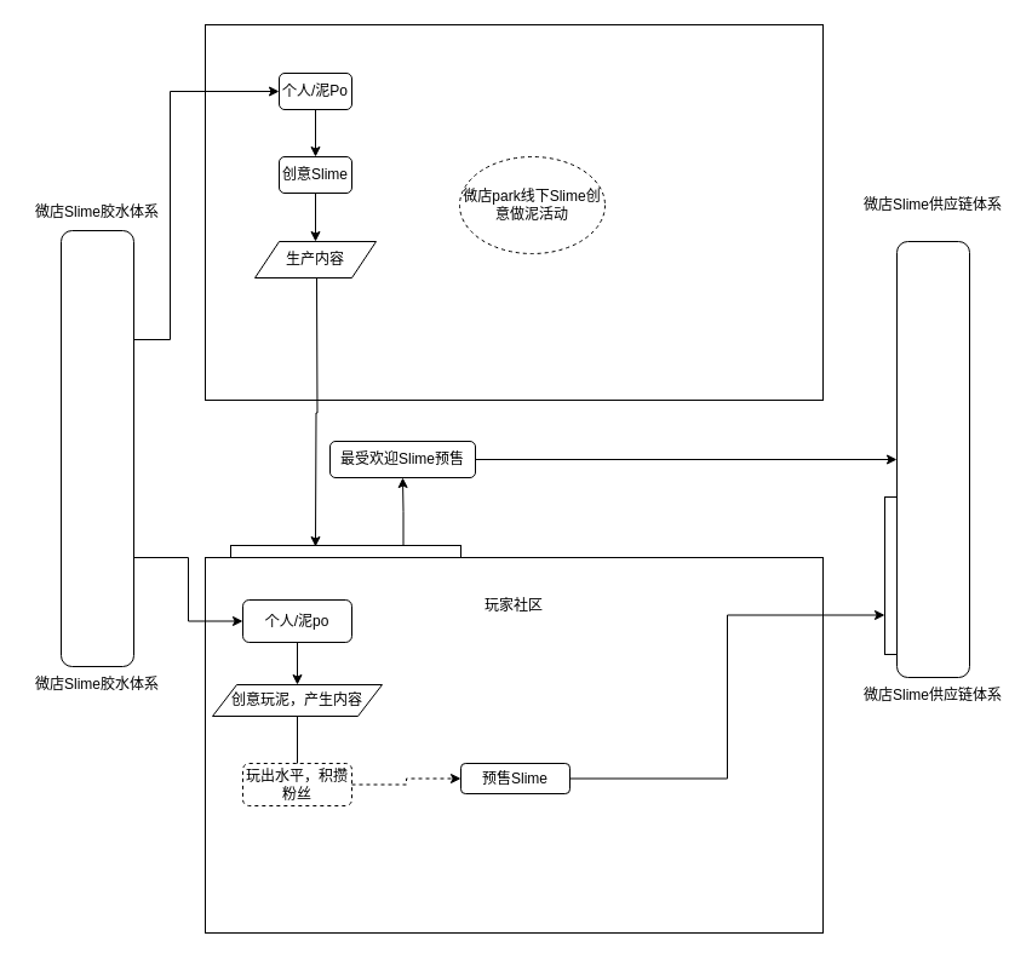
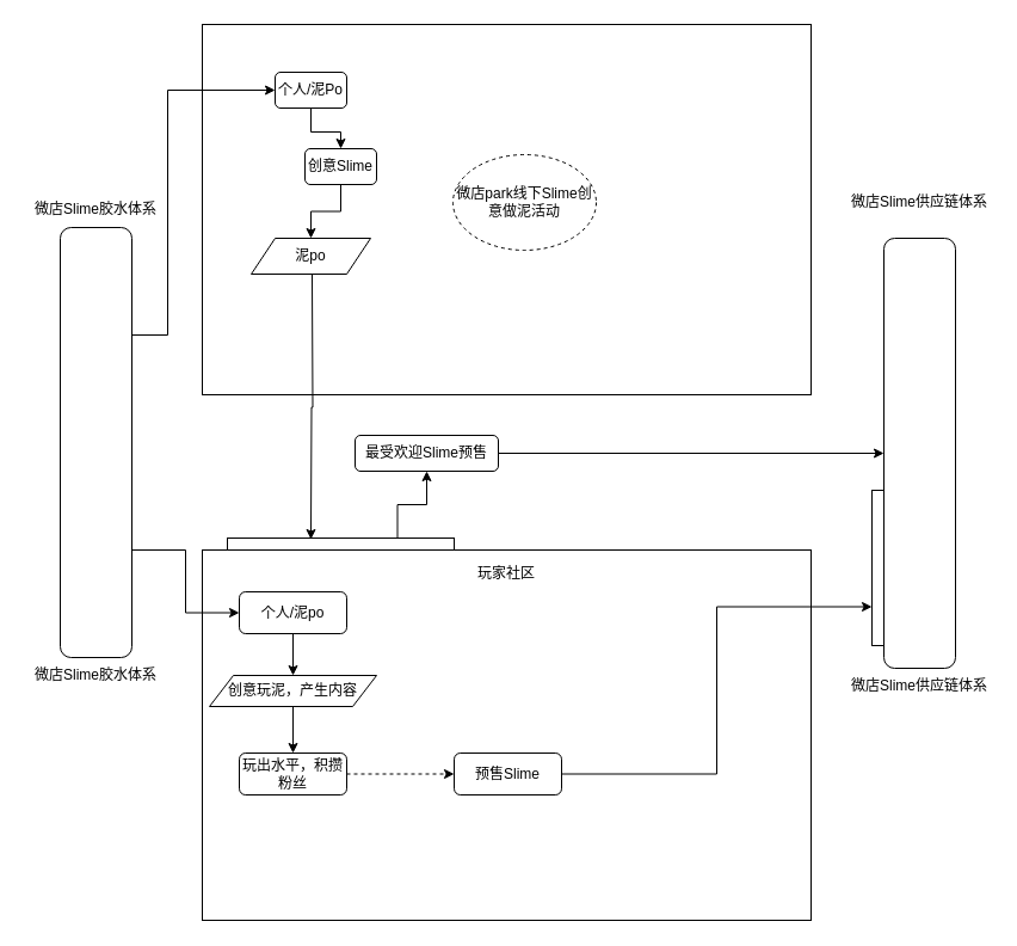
- <mxCell id="16" value="创意Slime" style="rounded=1;whiteSpace=wrap;html=1;fillColor=none;" vertex="1" parent="1"><mxGeometry x="230" y="129" width="60" height="30" as="geometry" /></mxCell>
+ <mxCell id="16" value="创意Slime" style="rounded=1;whiteSpace=wrap;html=1;fillColor=none;" vertex="1" parent="1"><mxGeometry x="255" y="124" width="60" height="30" as="geometry" /></mxCell>
- <mxCell id="18" value="生产内容" style="shape=parallelogram;perimeter=parallelogramPerimeter;whiteSpace=wrap;html=1;fixedSize=1;fillColor=none;" vertex="1" parent="1"><mxGeometry x="210" y="199" width="100" height="30" as="geometry" /></mxCell>
+ <mxCell id="18" value="泥po" style="shape=parallelogram;perimeter=parallelogramPerimeter;whiteSpace=wrap;html=1;fixedSize=1;fillColor=none;" vertex="1" parent="1"><mxGeometry x="210" y="199" width="100" height="30" as="geometry" /></mxCell>
- <mxCell id="22" value="最受欢迎Slime预售" style="rounded=1;whiteSpace=wrap;html=1;fillColor=none;" vertex="1" parent="1"><mxGeometry x="272" y="364" width="120" height="30" as="geometry" /></mxCell>
+ <mxCell id="22" value="最受欢迎Slime预售" style="rounded=1;whiteSpace=wrap;html=1;fillColor=none;" vertex="1" parent="1"><mxGeometry x="297" y="364" width="120" height="30" as="geometry" /></mxCell>
- <mxCell id="4" value="玩家社区" style="text;html=1;strokeColor=none;fillColor=none;align=center;verticalAlign=middle;whiteSpace=wrap;rounded=0;" vertex="1" parent="1"><mxGeometry x="379" y="490" width="90" height="20" as="geometry" /></mxCell>
+ <mxCell id="4" value="玩家社区" style="text;html=1;strokeColor=none;fillColor=none;align=center;verticalAlign=middle;whiteSpace=wrap;rounded=0;" vertex="1" parent="1"><mxGeometry x="379" y="470" width="90" height="20" as="geometry" /></mxCell>
- <mxCell id="30" style="edgeStyle=orthogonalEdgeStyle;rounded=0;orthogonalLoop=1;jettySize=auto;html=1;exitX=0.5;exitY=1;exitDx=0;exitDy=0;entryX=0.5;entryY=0;entryDx=0;entryDy=0;endArrow=none;" edge="1" parent="1" source="31" target="29"><mxGeometry relative="1" as="geometry" /></mxCell>
+ <mxCell id="30" style="edgeStyle=orthogonalEdgeStyle;rounded=0;orthogonalLoop=1;jettySize=auto;html=1;exitX=0.5;exitY=1;exitDx=0;exitDy=0;entryX=0.5;entryY=0;entryDx=0;entryDy=0;" edge="1" parent="1" source="31" target="29"><mxGeometry relative="1" as="geometry" /></mxCell>
- <mxCell id="27" value="预售Slime" style="rounded=1;whiteSpace=wrap;html=1;fillColor=none;" vertex="1" parent="1"><mxGeometry x="380" y="630" width="90" height="25" as="geometry" /></mxCell>
+ <mxCell id="27" value="预售Slime" style="rounded=1;whiteSpace=wrap;html=1;fillColor=none;" vertex="1" parent="1"><mxGeometry x="380" y="630" width="90" height="35" as="geometry" /></mxCell>
- <mxCell id="29" value="玩出水平，积攒粉丝" style="rounded=1;whiteSpace=wrap;html=1;fillColor=none;dashed=1;" vertex="1" parent="1"><mxGeometry x="200" y="630" width="90" height="35" as="geometry" /></mxCell>
+ <mxCell id="29" value="玩出水平，积攒粉丝" style="rounded=1;whiteSpace=wrap;html=1;fillColor=none;" vertex="1" parent="1"><mxGeometry x="200" y="630" width="90" height="35" as="geometry" /></mxCell>
